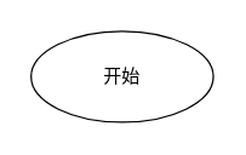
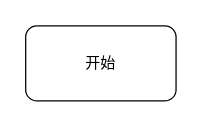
- <mxCell id="2" value="开始" style="ellipse;whiteSpace=wrap;html=1;fillColor=none;" vertex="1" parent="1"><mxGeometry x="20" y="20" width="120" height="60" as="geometry" /></mxCell>
+ <mxCell id="2" value="开始" style="rounded=1;whiteSpace=wrap;html=1;fillColor=none;" vertex="1" parent="1"><mxGeometry x="20" y="20" width="120" height="60" as="geometry" /></mxCell>
